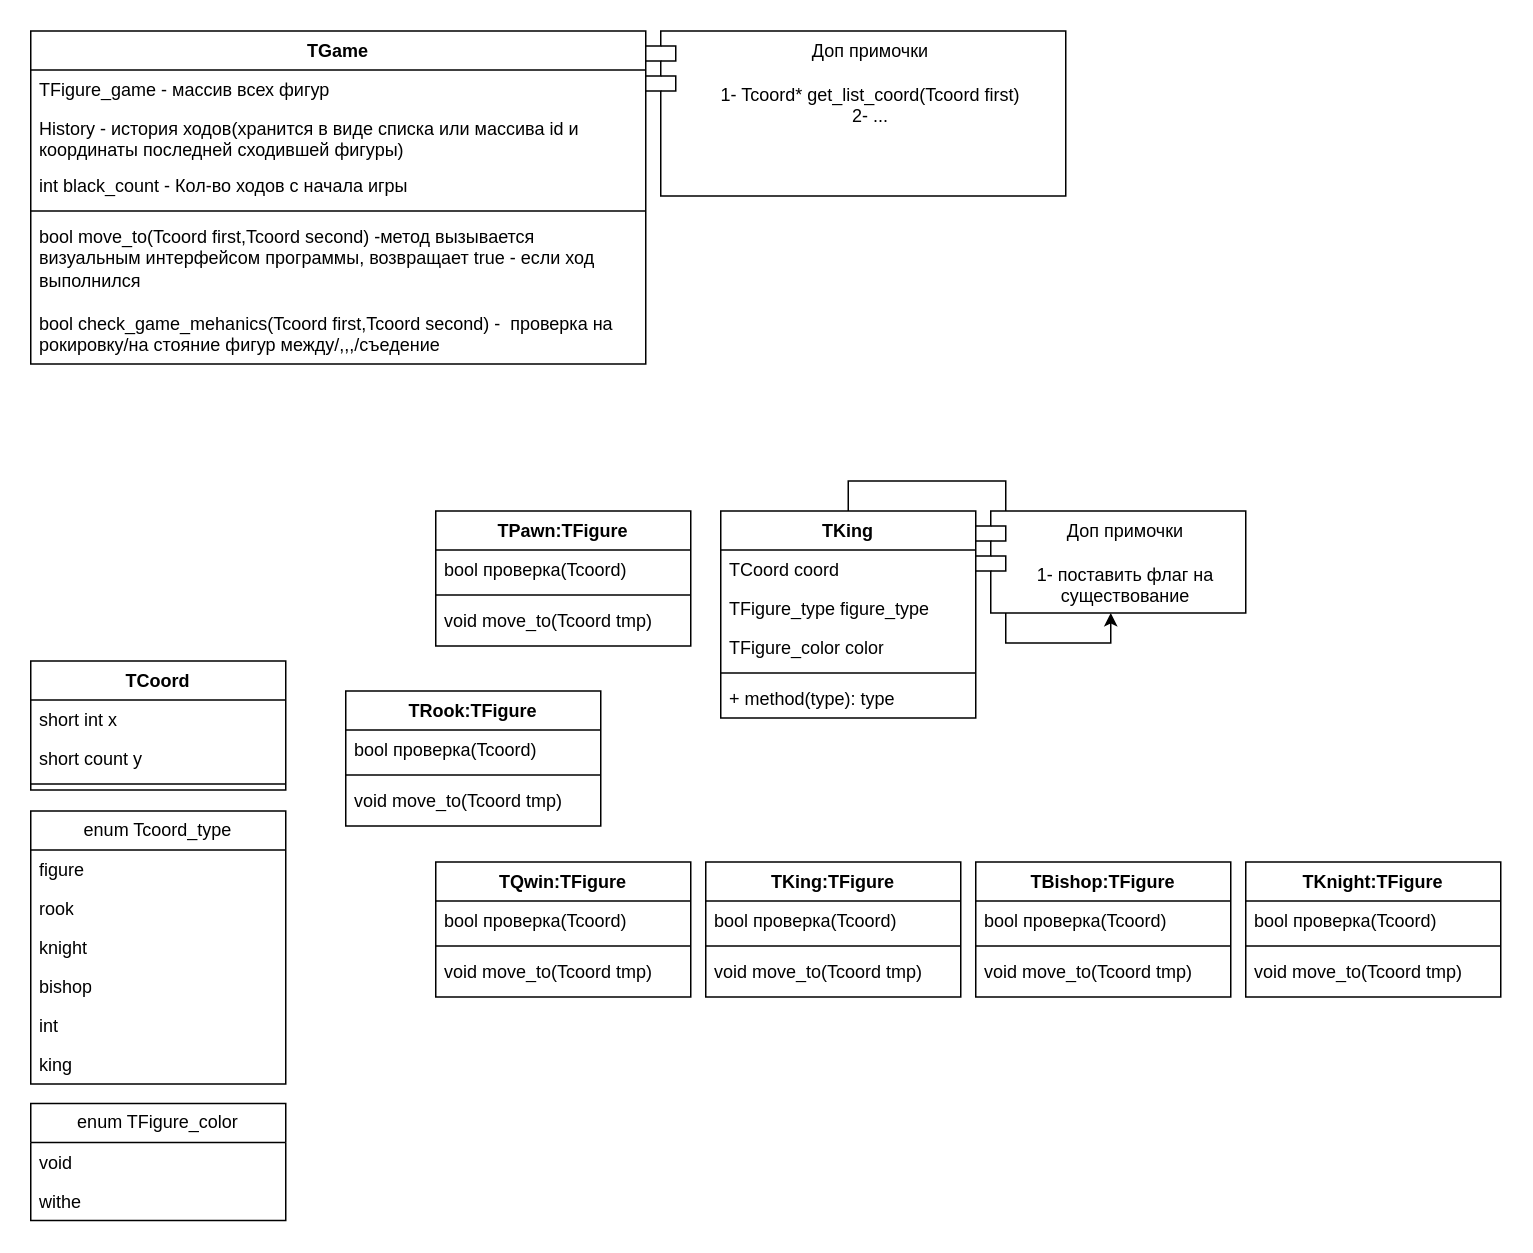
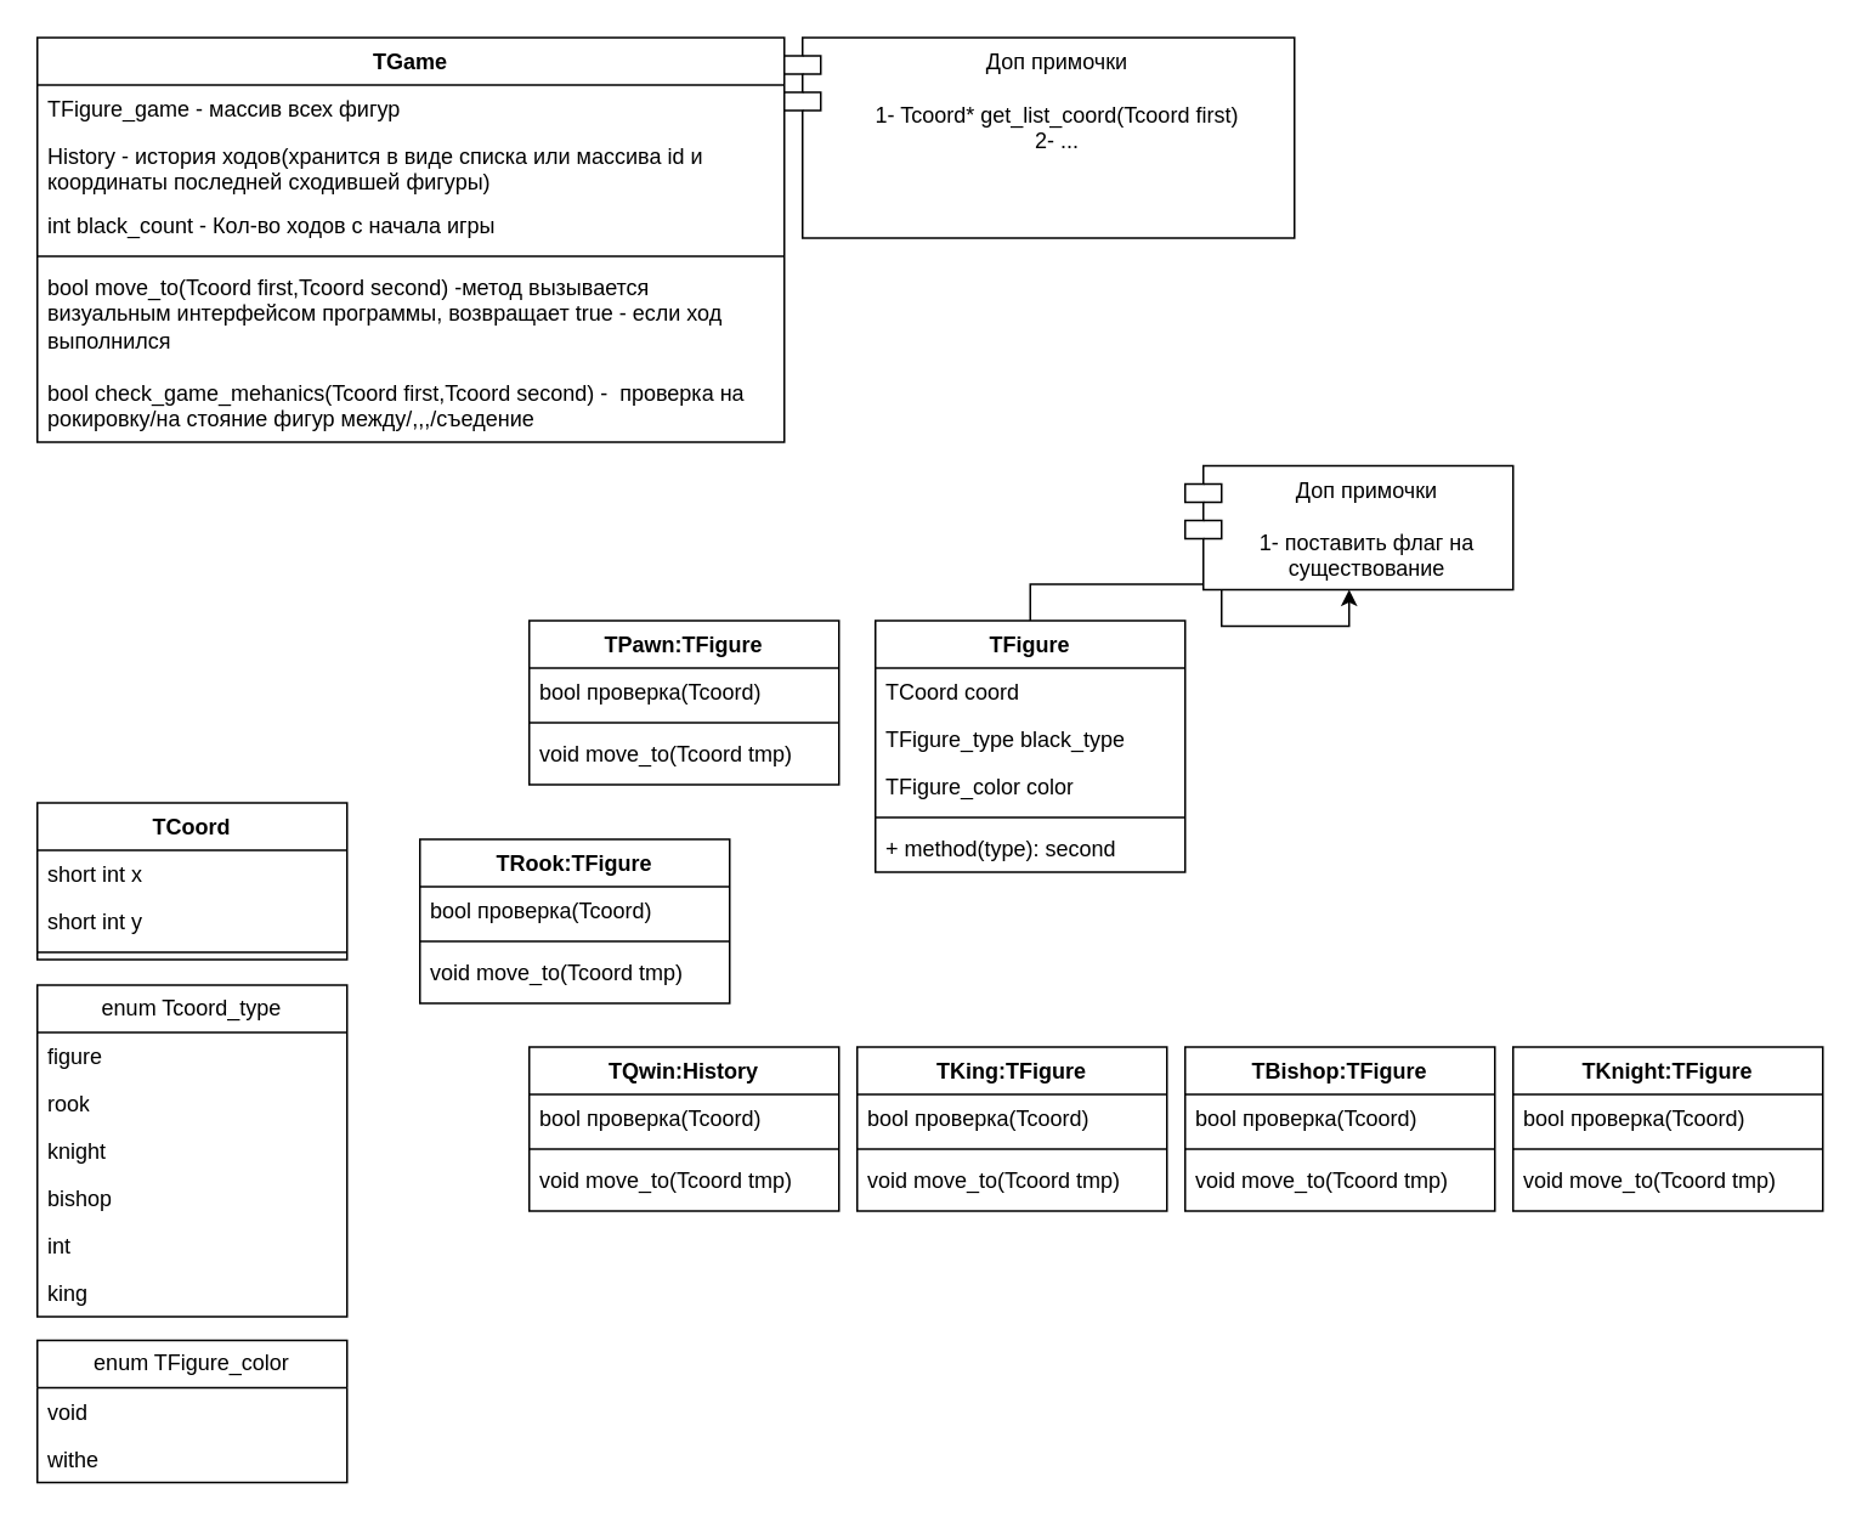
- <mxCell id="10" value="TKing" style="swimlane;fontStyle=1;align=center;verticalAlign=top;childLayout=stackLayout;horizontal=1;startSize=26;horizontalStack=0;resizeParent=1;resizeParentMax=0;resizeLast=0;collapsible=1;marginBottom=0;whiteSpace=wrap;html=1;" parent="1" vertex="1"><mxGeometry x="480" y="340" width="170" height="138" as="geometry" /></mxCell>
+ <mxCell id="10" value="TFigure" style="swimlane;fontStyle=1;align=center;verticalAlign=top;childLayout=stackLayout;horizontal=1;startSize=26;horizontalStack=0;resizeParent=1;resizeParentMax=0;resizeLast=0;collapsible=1;marginBottom=0;whiteSpace=wrap;html=1;" parent="1" vertex="1"><mxGeometry x="480" y="340" width="170" height="138" as="geometry" /></mxCell>
- <mxCell id="35" value="Доп примочки&lt;br&gt;&lt;br&gt;&lt;div&gt;1- поставить флаг на существование&lt;br&gt;&lt;/div&gt;" style="shape=module;align=left;spacingLeft=20;align=center;verticalAlign=top;whiteSpace=wrap;html=1;" parent="1" vertex="1"><mxGeometry x="650" y="340" width="180" height="68" as="geometry" /></mxCell>
+ <mxCell id="35" value="Доп примочки&lt;br&gt;&lt;br&gt;&lt;div&gt;1- поставить флаг на существование&lt;br&gt;&lt;/div&gt;" style="shape=module;align=left;spacingLeft=20;align=center;verticalAlign=top;whiteSpace=wrap;html=1;" parent="1" vertex="1"><mxGeometry x="650" y="255" width="180" height="68" as="geometry" /></mxCell>
- <mxCell id="12" value="TFigure_type figure_type" style="text;strokeColor=none;fillColor=none;align=left;verticalAlign=top;spacingLeft=4;spacingRight=4;overflow=hidden;rotatable=0;points=[[0,0.5],[1,0.5]];portConstraint=eastwest;whiteSpace=wrap;html=1;" parent="10" vertex="1"><mxGeometry y="52" width="170" height="26" as="geometry" /></mxCell>
+ <mxCell id="12" value="TFigure_type black_type" style="text;strokeColor=none;fillColor=none;align=left;verticalAlign=top;spacingLeft=4;spacingRight=4;overflow=hidden;rotatable=0;points=[[0,0.5],[1,0.5]];portConstraint=eastwest;whiteSpace=wrap;html=1;" parent="10" vertex="1"><mxGeometry y="52" width="170" height="26" as="geometry" /></mxCell>
- <mxCell id="15" value="+ method(type): type" style="text;strokeColor=none;fillColor=none;align=left;verticalAlign=top;spacingLeft=4;spacingRight=4;overflow=hidden;rotatable=0;points=[[0,0.5],[1,0.5]];portConstraint=eastwest;whiteSpace=wrap;html=1;" parent="10" vertex="1"><mxGeometry y="112" width="170" height="26" as="geometry" /></mxCell>
+ <mxCell id="15" value="+ method(type): second" style="text;strokeColor=none;fillColor=none;align=left;verticalAlign=top;spacingLeft=4;spacingRight=4;overflow=hidden;rotatable=0;points=[[0,0.5],[1,0.5]];portConstraint=eastwest;whiteSpace=wrap;html=1;" parent="10" vertex="1"><mxGeometry y="112" width="170" height="26" as="geometry" /></mxCell>
- <mxCell id="22" value="short count y" style="text;strokeColor=none;fillColor=none;align=left;verticalAlign=top;spacingLeft=4;spacingRight=4;overflow=hidden;rotatable=0;points=[[0,0.5],[1,0.5]];portConstraint=eastwest;whiteSpace=wrap;html=1;" parent="20" vertex="1"><mxGeometry y="52" width="170" height="26" as="geometry" /></mxCell>
+ <mxCell id="22" value="short int y" style="text;strokeColor=none;fillColor=none;align=left;verticalAlign=top;spacingLeft=4;spacingRight=4;overflow=hidden;rotatable=0;points=[[0,0.5],[1,0.5]];portConstraint=eastwest;whiteSpace=wrap;html=1;" parent="20" vertex="1"><mxGeometry y="52" width="170" height="26" as="geometry" /></mxCell>
- <mxCell id="40" value="TQwin:TFigure" style="swimlane;fontStyle=1;align=center;verticalAlign=top;childLayout=stackLayout;horizontal=1;startSize=26;horizontalStack=0;resizeParent=1;resizeParentMax=0;resizeLast=0;collapsible=1;marginBottom=0;whiteSpace=wrap;html=1;" parent="1" vertex="1"><mxGeometry x="290" y="574" width="170" height="90" as="geometry" /></mxCell>
+ <mxCell id="40" value="TQwin:History" style="swimlane;fontStyle=1;align=center;verticalAlign=top;childLayout=stackLayout;horizontal=1;startSize=26;horizontalStack=0;resizeParent=1;resizeParentMax=0;resizeLast=0;collapsible=1;marginBottom=0;whiteSpace=wrap;html=1;" parent="1" vertex="1"><mxGeometry x="290" y="574" width="170" height="90" as="geometry" /></mxCell>
